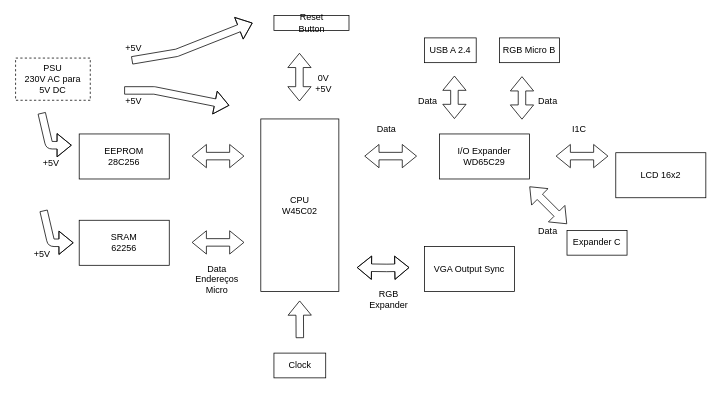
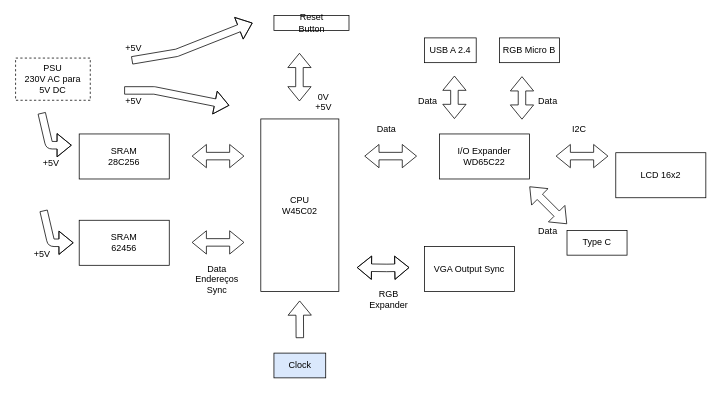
- <mxCell id="19" value="&lt;div style=&quot;text-align: center&quot;&gt;&lt;font face=&quot;helvetica&quot;&gt;0V&lt;/font&gt;&lt;/div&gt;&lt;div style=&quot;text-align: center&quot;&gt;&lt;font face=&quot;helvetica&quot;&gt;+5V&lt;/font&gt;&lt;/div&gt;" style="text;whiteSpace=wrap;html=1;direction=west;" parent="1" vertex="1"><mxGeometry x="418" y="90" width="52" height="30" as="geometry" /></mxCell>
+ <mxCell id="19" value="&lt;div style=&quot;text-align: center&quot;&gt;&lt;font face=&quot;helvetica&quot;&gt;0V&lt;/font&gt;&lt;/div&gt;&lt;div style=&quot;text-align: center&quot;&gt;&lt;font face=&quot;helvetica&quot;&gt;+5V&lt;/font&gt;&lt;/div&gt;" style="text;whiteSpace=wrap;html=1;direction=west;" parent="1" vertex="1"><mxGeometry x="418" y="115" width="52" height="30" as="geometry" /></mxCell>
- <mxCell id="13" value="&lt;div style=&quot;text-align: center&quot;&gt;&lt;span&gt;&lt;font face=&quot;helvetica&quot;&gt;I1C&lt;/font&gt;&lt;/span&gt;&lt;/div&gt;" style="text;whiteSpace=wrap;html=1;" parent="1" vertex="1"><mxGeometry x="760" y="158" width="35" height="26" as="geometry" /></mxCell>
+ <mxCell id="13" value="&lt;div style=&quot;text-align: center&quot;&gt;&lt;span&gt;&lt;font face=&quot;helvetica&quot;&gt;I2C&lt;/font&gt;&lt;/span&gt;&lt;/div&gt;" style="text;whiteSpace=wrap;html=1;" parent="1" vertex="1"><mxGeometry x="760" y="158" width="35" height="26" as="geometry" /></mxCell>
- <mxCell id="4" value="EEPROM&lt;br&gt;28C256" style="rounded=0;whiteSpace=wrap;html=1;" parent="1" vertex="1"><mxGeometry x="105" y="178" width="120" height="60" as="geometry" /></mxCell>
+ <mxCell id="4" value="SRAM&lt;br&gt;28C256" style="rounded=0;whiteSpace=wrap;html=1;" parent="1" vertex="1"><mxGeometry x="105" y="178" width="120" height="60" as="geometry" /></mxCell>
- <mxCell id="9" value="I/O Expander&lt;br&gt;WD65C29" style="rounded=0;whiteSpace=wrap;html=1;" parent="1" vertex="1"><mxGeometry x="585" y="178" width="120" height="60" as="geometry" /></mxCell>
+ <mxCell id="9" value="I/O Expander&lt;br&gt;WD65C22" style="rounded=0;whiteSpace=wrap;html=1;" parent="1" vertex="1"><mxGeometry x="585" y="178" width="120" height="60" as="geometry" /></mxCell>
- <mxCell id="6" value="SRAM&lt;br&gt;62256" style="rounded=0;whiteSpace=wrap;html=1;" parent="1" vertex="1"><mxGeometry x="105" y="293" width="120" height="60" as="geometry" /></mxCell>
+ <mxCell id="6" value="SRAM&lt;br&gt;62456" style="rounded=0;whiteSpace=wrap;html=1;" parent="1" vertex="1"><mxGeometry x="105" y="293" width="120" height="60" as="geometry" /></mxCell>
- <mxCell id="39" value="Expander C" style="rounded=0;whiteSpace=wrap;html=1;direction=west;" vertex="1" parent="1"><mxGeometry x="755" y="306.5" width="80" height="33" as="geometry" /></mxCell>
+ <mxCell id="39" value="Type C" style="rounded=0;whiteSpace=wrap;html=1;direction=west;" vertex="1" parent="1"><mxGeometry x="755" y="306.5" width="80" height="33" as="geometry" /></mxCell>
- <mxCell id="7" value="&lt;div style=&quot;text-align: center&quot;&gt;&lt;span&gt;&lt;font face=&quot;helvetica&quot;&gt;Data&lt;/font&gt;&lt;/span&gt;&lt;/div&gt;&lt;div style=&quot;text-align: center&quot;&gt;&lt;font face=&quot;helvetica&quot;&gt;Endereços&lt;/font&gt;&lt;/div&gt;&lt;div style=&quot;text-align: center&quot;&gt;&lt;font face=&quot;helvetica&quot;&gt;Micro&lt;/font&gt;&lt;/div&gt;" style="text;whiteSpace=wrap;html=1;" parent="1" vertex="1"><mxGeometry x="257.5" y="344" width="55" height="56" as="geometry" /></mxCell>
+ <mxCell id="7" value="&lt;div style=&quot;text-align: center&quot;&gt;&lt;span&gt;&lt;font face=&quot;helvetica&quot;&gt;Data&lt;/font&gt;&lt;/span&gt;&lt;/div&gt;&lt;div style=&quot;text-align: center&quot;&gt;&lt;font face=&quot;helvetica&quot;&gt;Endereços&lt;/font&gt;&lt;/div&gt;&lt;div style=&quot;text-align: center&quot;&gt;&lt;font face=&quot;helvetica&quot;&gt;Sync&lt;/font&gt;&lt;/div&gt;" style="text;whiteSpace=wrap;html=1;" parent="1" vertex="1"><mxGeometry x="257.5" y="344" width="55" height="56" as="geometry" /></mxCell>
- <mxCell id="20" value="Clock" style="rounded=0;whiteSpace=wrap;html=1;direction=west;" parent="1" vertex="1"><mxGeometry x="364.5" y="470" width="69" height="33" as="geometry" /></mxCell>
+ <mxCell id="20" value="Clock" style="rounded=0;whiteSpace=wrap;html=1;direction=west;fillColor=#dae8fc;" parent="1" vertex="1"><mxGeometry x="364.5" y="470" width="69" height="33" as="geometry" /></mxCell>
